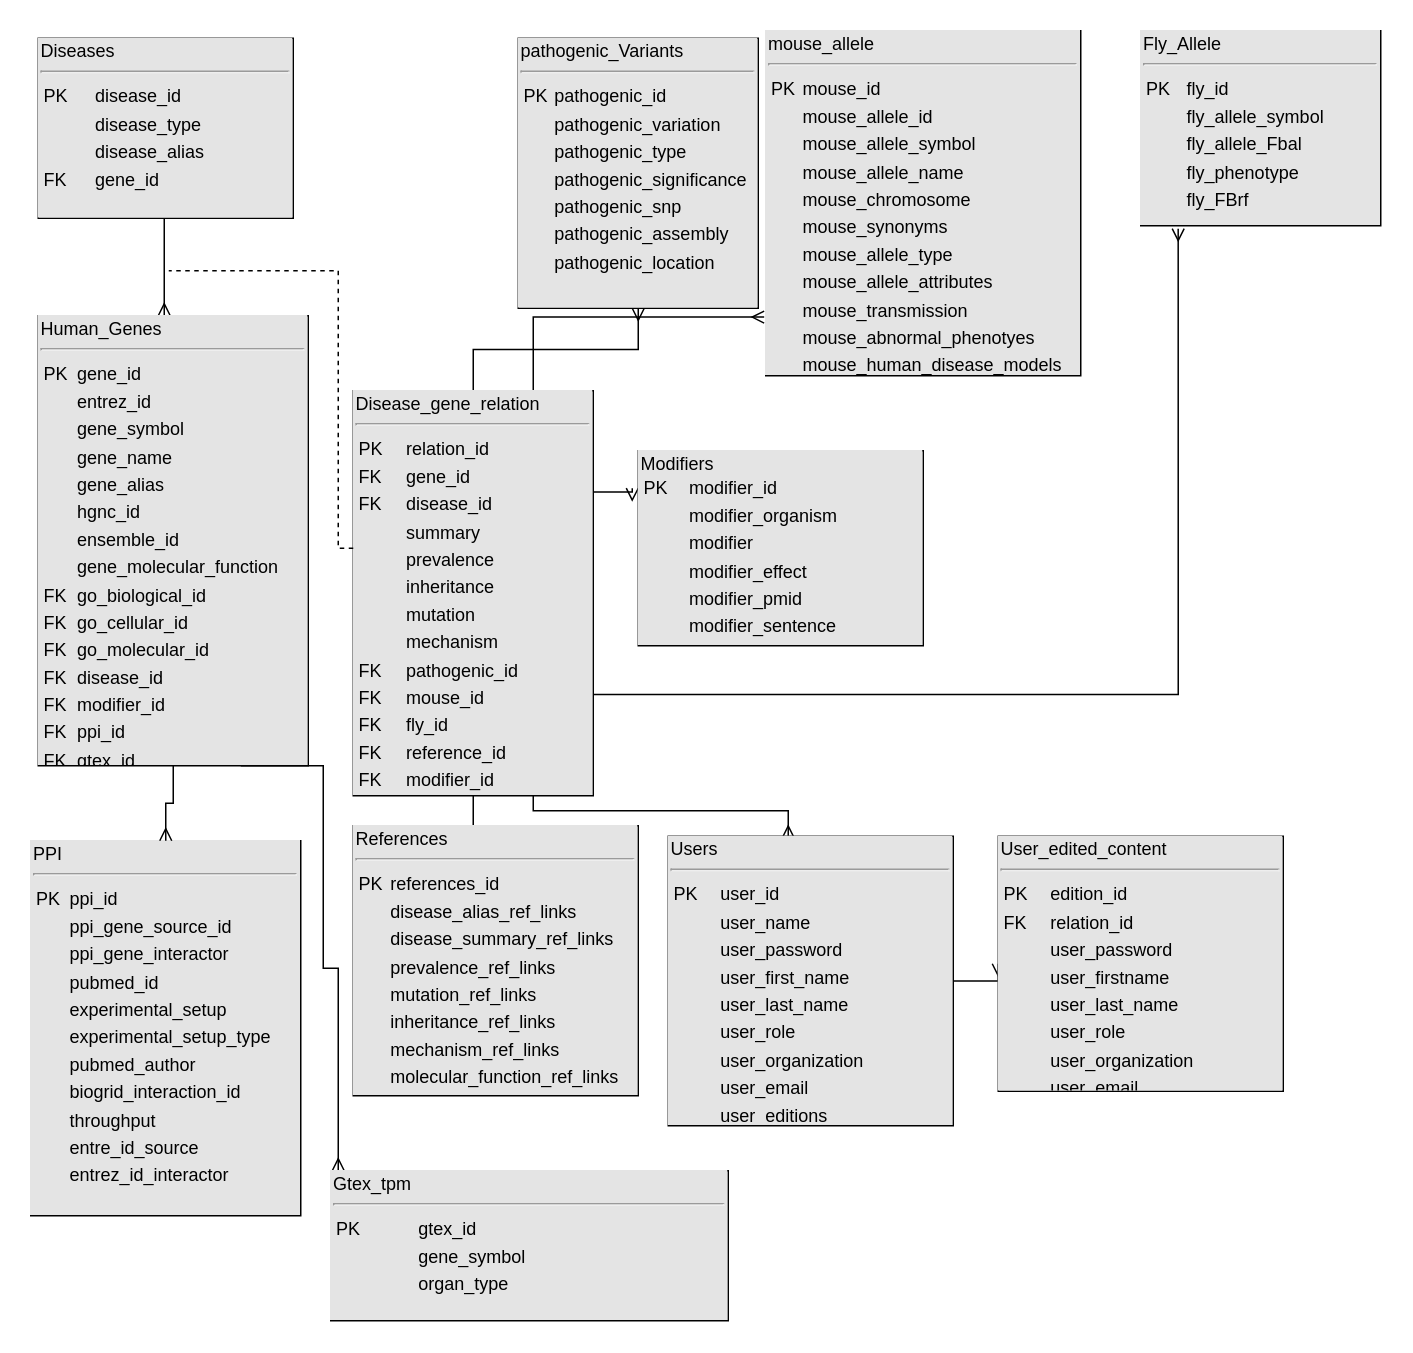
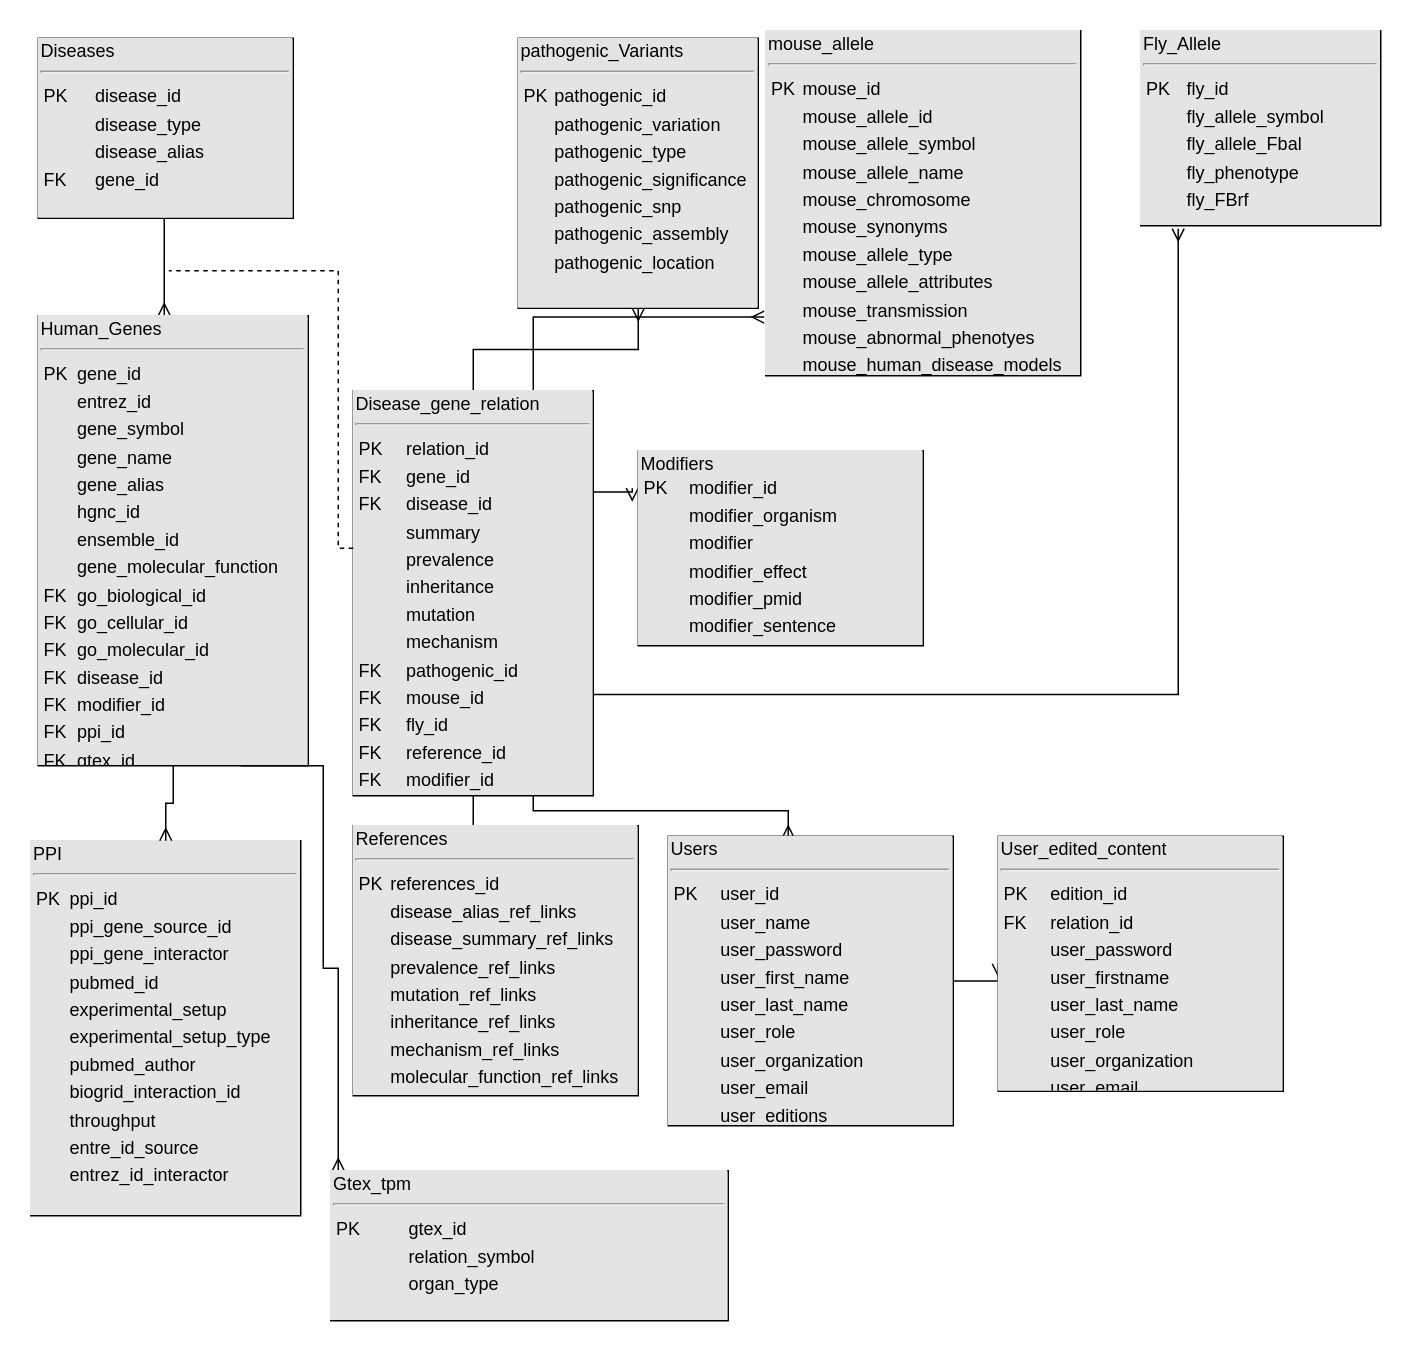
- <mxCell id="24" value="&lt;div style=&quot;box-sizing: border-box ; width: 100% ; background: #e4e4e4 ; padding: 2px&quot;&gt;Gtex_tpm&lt;hr&gt;&lt;table cellpadding=&quot;2&quot; cellspacing=&quot;0&quot; style=&quot;font-size: 1em ; width: 100%&quot;&gt;&lt;tbody&gt;&lt;tr&gt;&lt;td&gt;PK&lt;/td&gt;&lt;td&gt;gtex_id&lt;/td&gt;&lt;/tr&gt;&lt;tr&gt;&lt;td&gt;&lt;br&gt;&lt;/td&gt;&lt;td&gt;gene_symbol&lt;br&gt;&lt;/td&gt;&lt;/tr&gt;&lt;tr&gt;&lt;td&gt;&lt;br&gt;&lt;/td&gt;&lt;td&gt;organ_type&lt;br&gt;&lt;/td&gt;&lt;/tr&gt;&lt;tr&gt;&lt;td&gt;&lt;br&gt;&lt;/td&gt;&lt;td&gt;&lt;br&gt;&lt;/td&gt;&lt;/tr&gt;&lt;/tbody&gt;&lt;/table&gt;&lt;/div&gt;" style="verticalAlign=top;align=left;overflow=fill;html=1;" parent="1" vertex="1"><mxGeometry x="220" y="780" width="265" height="100" as="geometry" /></mxCell>
+ <mxCell id="24" value="&lt;div style=&quot;box-sizing: border-box ; width: 100% ; background: #e4e4e4 ; padding: 2px&quot;&gt;Gtex_tpm&lt;hr&gt;&lt;table cellpadding=&quot;2&quot; cellspacing=&quot;0&quot; style=&quot;font-size: 1em ; width: 100%&quot;&gt;&lt;tbody&gt;&lt;tr&gt;&lt;td&gt;PK&lt;/td&gt;&lt;td&gt;gtex_id&lt;/td&gt;&lt;/tr&gt;&lt;tr&gt;&lt;td&gt;&lt;br&gt;&lt;/td&gt;&lt;td&gt;relation_symbol&lt;br&gt;&lt;/td&gt;&lt;/tr&gt;&lt;tr&gt;&lt;td&gt;&lt;br&gt;&lt;/td&gt;&lt;td&gt;organ_type&lt;br&gt;&lt;/td&gt;&lt;/tr&gt;&lt;tr&gt;&lt;td&gt;&lt;br&gt;&lt;/td&gt;&lt;td&gt;&lt;br&gt;&lt;/td&gt;&lt;/tr&gt;&lt;/tbody&gt;&lt;/table&gt;&lt;/div&gt;" style="verticalAlign=top;align=left;overflow=fill;html=1;" parent="1" vertex="1"><mxGeometry x="220" y="780" width="265" height="100" as="geometry" /></mxCell>
